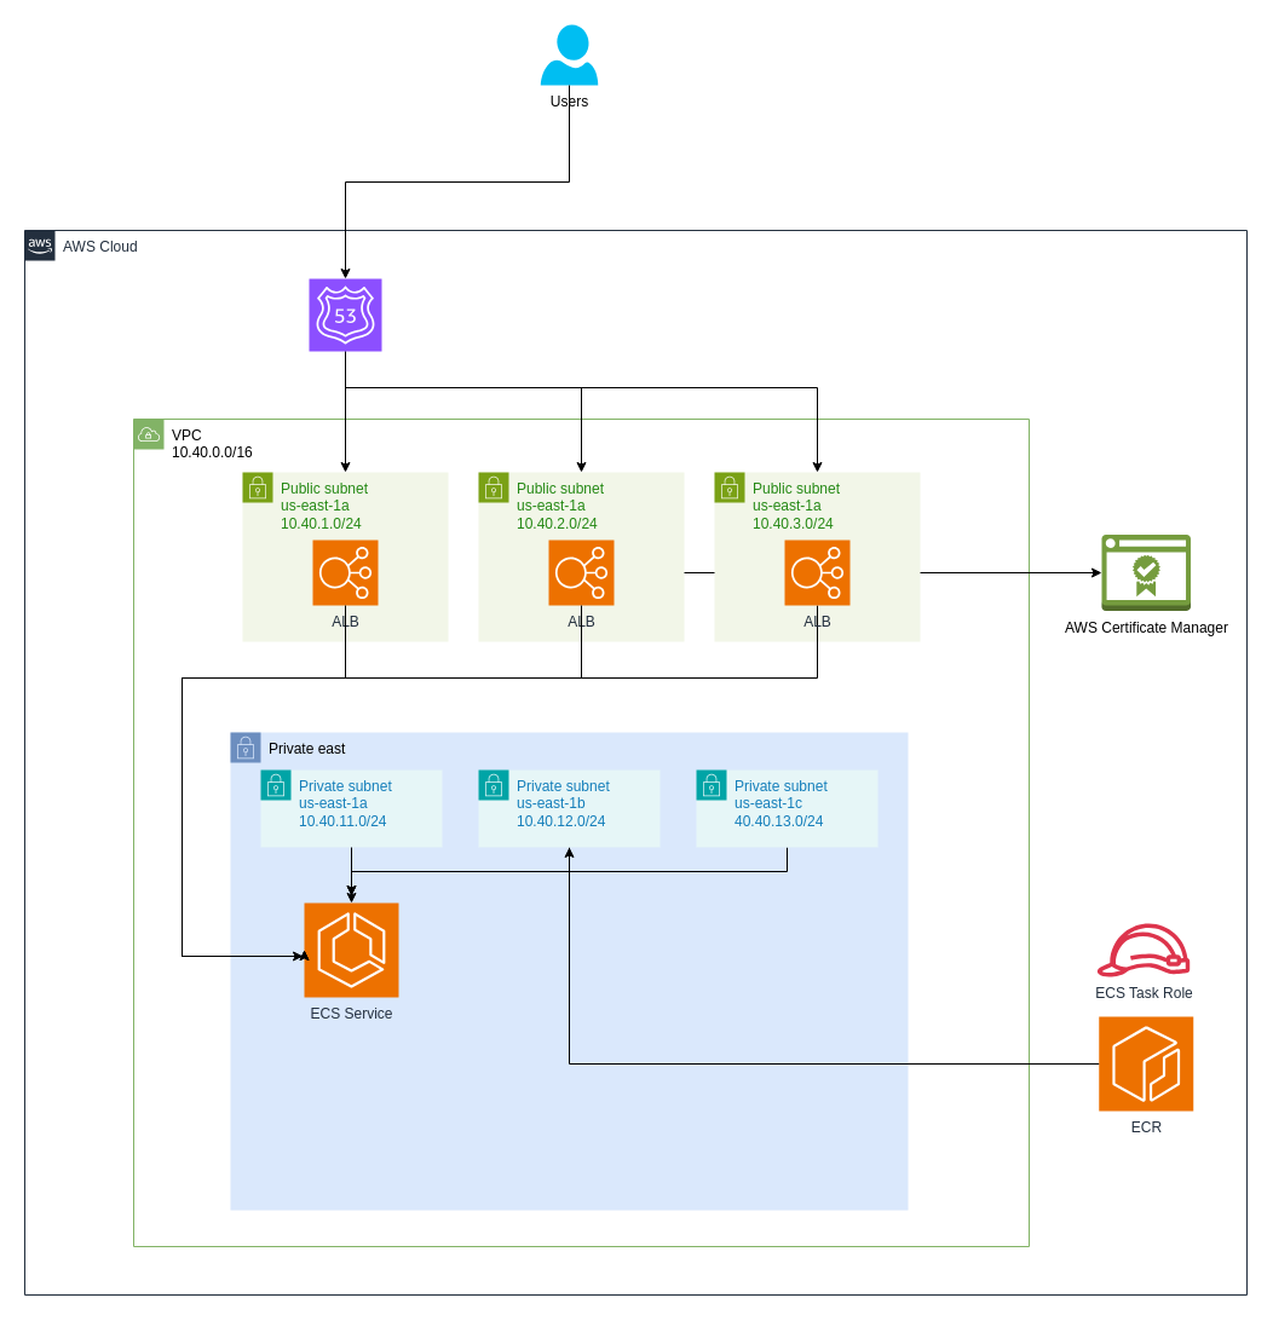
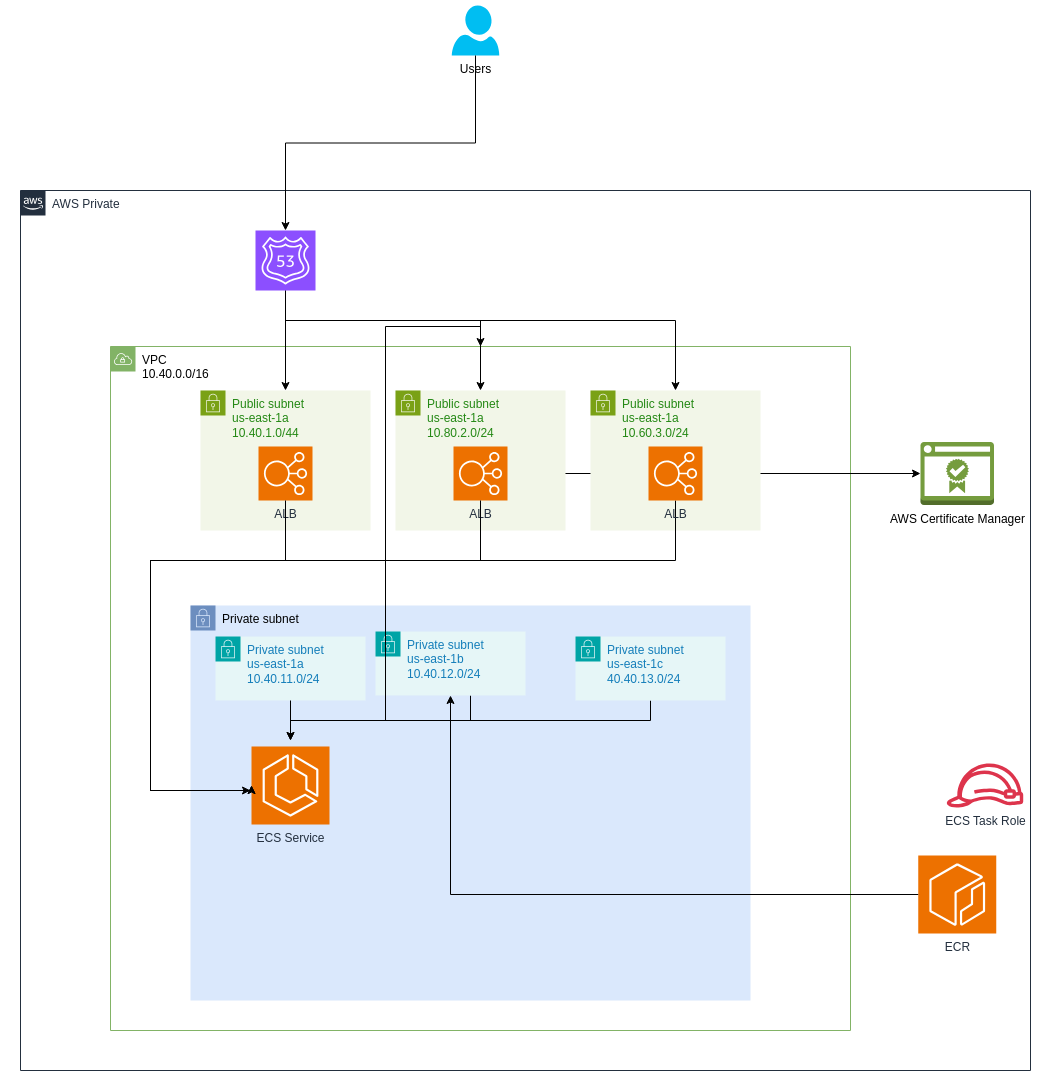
- <mxCell id="5" value="Users&lt;br&gt;" style="verticalLabelPosition=bottom;html=1;verticalAlign=top;align=center;strokeColor=none;fillColor=#00BEF2;shape=mxgraph.azure.user;" vertex="1" parent="1"><mxGeometry x="446.25" y="20" width="47.5" height="50" as="geometry" /></mxCell>
+ <mxCell id="5" value="Users&lt;br&gt;" style="verticalLabelPosition=bottom;html=1;verticalAlign=top;align=center;strokeColor=none;fillColor=#00BEF2;shape=mxgraph.azure.user;" vertex="1" parent="1"><mxGeometry x="451.25" y="5" width="47.5" height="50" as="geometry" /></mxCell>
- <mxCell id="4" value="AWS Cloud" style="points=[[0,0],[0.25,0],[0.5,0],[0.75,0],[1,0],[1,0.25],[1,0.5],[1,0.75],[1,1],[0.75,1],[0.5,1],[0.25,1],[0,1],[0,0.75],[0,0.5],[0,0.25]];outlineConnect=0;gradientColor=none;html=1;whiteSpace=wrap;fontSize=12;fontStyle=0;shape=mxgraph.aws4.group;grIcon=mxgraph.aws4.group_aws_cloud_alt;strokeColor=#232F3E;fillColor=none;verticalAlign=top;align=left;spacingLeft=30;fontColor=#232F3E;dashed=0;labelBackgroundColor=#ffffff;container=0;pointerEvents=0;collapsible=0;recursiveResize=0;" parent="1" vertex="1"><mxGeometry x="20" y="190" width="1010" height="880" as="geometry" /></mxCell>
+ <mxCell id="4" value="AWS Private" style="points=[[0,0],[0.25,0],[0.5,0],[0.75,0],[1,0],[1,0.25],[1,0.5],[1,0.75],[1,1],[0.75,1],[0.5,1],[0.25,1],[0,1],[0,0.75],[0,0.5],[0,0.25]];outlineConnect=0;gradientColor=none;html=1;whiteSpace=wrap;fontSize=12;fontStyle=0;shape=mxgraph.aws4.group;grIcon=mxgraph.aws4.group_aws_cloud_alt;strokeColor=#232F3E;fillColor=none;verticalAlign=top;align=left;spacingLeft=30;fontColor=#232F3E;dashed=0;labelBackgroundColor=#ffffff;container=0;pointerEvents=0;collapsible=0;recursiveResize=0;" parent="1" vertex="1"><mxGeometry x="20" y="190" width="1010" height="880" as="geometry" /></mxCell>
- <mxCell id="6" value="Public subnet&lt;br&gt;us-east-1a&lt;br&gt;10.40.1.0/24" style="points=[[0,0],[0.25,0],[0.5,0],[0.75,0],[1,0],[1,0.25],[1,0.5],[1,0.75],[1,1],[0.75,1],[0.5,1],[0.25,1],[0,1],[0,0.75],[0,0.5],[0,0.25]];outlineConnect=0;gradientColor=none;html=1;whiteSpace=wrap;fontSize=12;fontStyle=0;container=1;pointerEvents=0;collapsible=0;recursiveResize=0;shape=mxgraph.aws4.group;grIcon=mxgraph.aws4.group_security_group;grStroke=0;strokeColor=#7AA116;fillColor=#F2F6E8;verticalAlign=top;align=left;spacingLeft=30;fontColor=#248814;dashed=0;" vertex="1" parent="1"><mxGeometry x="200" y="390" width="170" height="140" as="geometry" /></mxCell>
+ <mxCell id="6" value="Public subnet&lt;br&gt;us-east-1a&lt;br&gt;10.40.1.0/44" style="points=[[0,0],[0.25,0],[0.5,0],[0.75,0],[1,0],[1,0.25],[1,0.5],[1,0.75],[1,1],[0.75,1],[0.5,1],[0.25,1],[0,1],[0,0.75],[0,0.5],[0,0.25]];outlineConnect=0;gradientColor=none;html=1;whiteSpace=wrap;fontSize=12;fontStyle=0;container=1;pointerEvents=0;collapsible=0;recursiveResize=0;shape=mxgraph.aws4.group;grIcon=mxgraph.aws4.group_security_group;grStroke=0;strokeColor=#7AA116;fillColor=#F2F6E8;verticalAlign=top;align=left;spacingLeft=30;fontColor=#248814;dashed=0;" vertex="1" parent="1"><mxGeometry x="200" y="390" width="170" height="140" as="geometry" /></mxCell>
- <mxCell id="26" value="Public subnet&lt;br&gt;us-east-1a&lt;br&gt;10.40.2.0/24" style="points=[[0,0],[0.25,0],[0.5,0],[0.75,0],[1,0],[1,0.25],[1,0.5],[1,0.75],[1,1],[0.75,1],[0.5,1],[0.25,1],[0,1],[0,0.75],[0,0.5],[0,0.25]];outlineConnect=0;gradientColor=none;html=1;whiteSpace=wrap;fontSize=12;fontStyle=0;container=1;pointerEvents=0;collapsible=0;recursiveResize=0;shape=mxgraph.aws4.group;grIcon=mxgraph.aws4.group_security_group;grStroke=0;strokeColor=#7AA116;fillColor=#F2F6E8;verticalAlign=top;align=left;spacingLeft=30;fontColor=#248814;dashed=0;" vertex="1" parent="1"><mxGeometry x="395" y="390" width="170" height="140" as="geometry" /></mxCell>
+ <mxCell id="26" value="Public subnet&lt;br&gt;us-east-1a&lt;br&gt;10.80.2.0/24" style="points=[[0,0],[0.25,0],[0.5,0],[0.75,0],[1,0],[1,0.25],[1,0.5],[1,0.75],[1,1],[0.75,1],[0.5,1],[0.25,1],[0,1],[0,0.75],[0,0.5],[0,0.25]];outlineConnect=0;gradientColor=none;html=1;whiteSpace=wrap;fontSize=12;fontStyle=0;container=1;pointerEvents=0;collapsible=0;recursiveResize=0;shape=mxgraph.aws4.group;grIcon=mxgraph.aws4.group_security_group;grStroke=0;strokeColor=#7AA116;fillColor=#F2F6E8;verticalAlign=top;align=left;spacingLeft=30;fontColor=#248814;dashed=0;" vertex="1" parent="1"><mxGeometry x="395" y="390" width="170" height="140" as="geometry" /></mxCell>
- <mxCell id="28" value="Public subnet&lt;br&gt;us-east-1a&lt;br&gt;10.40.3.0/24" style="points=[[0,0],[0.25,0],[0.5,0],[0.75,0],[1,0],[1,0.25],[1,0.5],[1,0.75],[1,1],[0.75,1],[0.5,1],[0.25,1],[0,1],[0,0.75],[0,0.5],[0,0.25]];outlineConnect=0;gradientColor=none;html=1;whiteSpace=wrap;fontSize=12;fontStyle=0;container=1;pointerEvents=0;collapsible=0;recursiveResize=0;shape=mxgraph.aws4.group;grIcon=mxgraph.aws4.group_security_group;grStroke=0;strokeColor=#7AA116;fillColor=#F2F6E8;verticalAlign=top;align=left;spacingLeft=30;fontColor=#248814;dashed=0;" vertex="1" parent="1"><mxGeometry x="590" y="390" width="170" height="140" as="geometry" /></mxCell>
+ <mxCell id="28" value="Public subnet&lt;br&gt;us-east-1a&lt;br&gt;10.60.3.0/24" style="points=[[0,0],[0.25,0],[0.5,0],[0.75,0],[1,0],[1,0.25],[1,0.5],[1,0.75],[1,1],[0.75,1],[0.5,1],[0.25,1],[0,1],[0,0.75],[0,0.5],[0,0.25]];outlineConnect=0;gradientColor=none;html=1;whiteSpace=wrap;fontSize=12;fontStyle=0;container=1;pointerEvents=0;collapsible=0;recursiveResize=0;shape=mxgraph.aws4.group;grIcon=mxgraph.aws4.group_security_group;grStroke=0;strokeColor=#7AA116;fillColor=#F2F6E8;verticalAlign=top;align=left;spacingLeft=30;fontColor=#248814;dashed=0;" vertex="1" parent="1"><mxGeometry x="590" y="390" width="170" height="140" as="geometry" /></mxCell>
- <mxCell id="23" value="AWS Certificate Manager" style="outlineConnect=0;dashed=0;verticalLabelPosition=bottom;verticalAlign=top;align=center;html=1;shape=mxgraph.aws3.certificate_manager_2;fillColor=#759C3E;gradientColor=none;" vertex="1" parent="1"><mxGeometry x="910" y="441.5" width="73.5" height="63" as="geometry" /></mxCell>
+ <mxCell id="23" value="AWS Certificate Manager" style="outlineConnect=0;dashed=0;verticalLabelPosition=bottom;verticalAlign=top;align=center;html=1;shape=mxgraph.aws3.certificate_manager_2;fillColor=#759C3E;gradientColor=none;" vertex="1" parent="1"><mxGeometry x="920" y="441.5" width="73.5" height="63" as="geometry" /></mxCell>
- <mxCell id="3" value="Private east" style="points=[[0,0],[0.25,0],[0.5,0],[0.75,0],[1,0],[1,0.25],[1,0.5],[1,0.75],[1,1],[0.75,1],[0.5,1],[0.25,1],[0,1],[0,0.75],[0,0.5],[0,0.25]];outlineConnect=0;html=1;whiteSpace=wrap;fontSize=12;fontStyle=0;container=1;pointerEvents=0;collapsible=0;recursiveResize=0;shape=mxgraph.aws4.group;grIcon=mxgraph.aws4.group_security_group;grStroke=0;strokeColor=#6c8ebf;fillColor=#dae8fc;verticalAlign=top;align=left;spacingLeft=30;dashed=0;" vertex="1" parent="1"><mxGeometry x="190" y="605" width="560" height="395" as="geometry" /></mxCell>
+ <mxCell id="3" value="Private subnet" style="points=[[0,0],[0.25,0],[0.5,0],[0.75,0],[1,0],[1,0.25],[1,0.5],[1,0.75],[1,1],[0.75,1],[0.5,1],[0.25,1],[0,1],[0,0.75],[0,0.5],[0,0.25]];outlineConnect=0;html=1;whiteSpace=wrap;fontSize=12;fontStyle=0;container=1;pointerEvents=0;collapsible=0;recursiveResize=0;shape=mxgraph.aws4.group;grIcon=mxgraph.aws4.group_security_group;grStroke=0;strokeColor=#6c8ebf;fillColor=#dae8fc;verticalAlign=top;align=left;spacingLeft=30;dashed=0;" vertex="1" parent="1"><mxGeometry x="190" y="605" width="560" height="395" as="geometry" /></mxCell>
- <mxCell id="10" value="Private subnet&lt;br&gt;us-east-1b&lt;br&gt;10.40.12.0/24" style="points=[[0,0],[0.25,0],[0.5,0],[0.75,0],[1,0],[1,0.25],[1,0.5],[1,0.75],[1,1],[0.75,1],[0.5,1],[0.25,1],[0,1],[0,0.75],[0,0.5],[0,0.25]];outlineConnect=0;gradientColor=none;html=1;whiteSpace=wrap;fontSize=12;fontStyle=0;container=1;pointerEvents=0;collapsible=0;recursiveResize=0;shape=mxgraph.aws4.group;grIcon=mxgraph.aws4.group_security_group;grStroke=0;strokeColor=#00A4A6;fillColor=#E6F6F7;verticalAlign=top;align=left;spacingLeft=30;fontColor=#147EBA;dashed=0;" vertex="1" parent="1"><mxGeometry x="395" y="636" width="150" height="64" as="geometry" /></mxCell>
+ <mxCell id="10" value="Private subnet&lt;br&gt;us-east-1b&lt;br&gt;10.40.12.0/24" style="points=[[0,0],[0.25,0],[0.5,0],[0.75,0],[1,0],[1,0.25],[1,0.5],[1,0.75],[1,1],[0.75,1],[0.5,1],[0.25,1],[0,1],[0,0.75],[0,0.5],[0,0.25]];outlineConnect=0;gradientColor=none;html=1;whiteSpace=wrap;fontSize=12;fontStyle=0;container=1;pointerEvents=0;collapsible=0;recursiveResize=0;shape=mxgraph.aws4.group;grIcon=mxgraph.aws4.group_security_group;grStroke=0;strokeColor=#00A4A6;fillColor=#E6F6F7;verticalAlign=top;align=left;spacingLeft=30;fontColor=#147EBA;dashed=0;" vertex="1" parent="1"><mxGeometry x="375" y="631" width="150" height="64" as="geometry" /></mxCell>
- <mxCell id="25" style="edgeStyle=orthogonalEdgeStyle;rounded=0;orthogonalLoop=1;jettySize=auto;html=1;entryX=0.5;entryY=0;entryDx=0;entryDy=0;entryPerimeter=0;" edge="1" parent="1" source="8" target="18"><mxGeometry relative="1" as="geometry" /></mxCell>
+ <mxCell id="25" style="edgeStyle=orthogonalEdgeStyle;rounded=0;orthogonalLoop=1;jettySize=auto;html=1;" edge="1" parent="1" source="8" target="2"><mxGeometry relative="1" as="geometry" /></mxCell>
- <mxCell id="20" value="ECS Task Role" style="sketch=0;outlineConnect=0;fontColor=#232F3E;gradientColor=none;fillColor=#DD344C;strokeColor=none;dashed=0;verticalLabelPosition=bottom;verticalAlign=top;align=center;html=1;fontSize=12;fontStyle=0;aspect=fixed;pointerEvents=1;shape=mxgraph.aws4.role;" vertex="1" parent="1"><mxGeometry x="905.5" y="763" width="78" height="44" as="geometry" /></mxCell>
+ <mxCell id="20" value="ECS Task Role" style="sketch=0;outlineConnect=0;fontColor=#232F3E;gradientColor=none;fillColor=#DD344C;strokeColor=none;dashed=0;verticalLabelPosition=bottom;verticalAlign=top;align=center;html=1;fontSize=12;fontStyle=0;aspect=fixed;pointerEvents=1;shape=mxgraph.aws4.role;" vertex="1" parent="1"><mxGeometry x="945.5" y="763" width="78" height="44" as="geometry" /></mxCell>
- <mxCell id="19" value="ECR" style="sketch=0;points=[[0,0,0],[0.25,0,0],[0.5,0,0],[0.75,0,0],[1,0,0],[0,1,0],[0.25,1,0],[0.5,1,0],[0.75,1,0],[1,1,0],[0,0.25,0],[0,0.5,0],[0,0.75,0],[1,0.25,0],[1,0.5,0],[1,0.75,0]];outlineConnect=0;fontColor=#232F3E;fillColor=#ED7100;strokeColor=#ffffff;dashed=0;verticalLabelPosition=bottom;verticalAlign=top;align=center;html=1;fontSize=12;fontStyle=0;aspect=fixed;shape=mxgraph.aws4.resourceIcon;resIcon=mxgraph.aws4.ecr;" vertex="1" parent="1"><mxGeometry x="907.75" y="840" width="78" height="78" as="geometry" /></mxCell>
+ <mxCell id="19" value="ECR" style="sketch=0;points=[[0,0,0],[0.25,0,0],[0.5,0,0],[0.75,0,0],[1,0,0],[0,1,0],[0.25,1,0],[0.5,1,0],[0.75,1,0],[1,1,0],[0,0.25,0],[0,0.5,0],[0,0.75,0],[1,0.25,0],[1,0.5,0],[1,0.75,0]];outlineConnect=0;fontColor=#232F3E;fillColor=#ED7100;strokeColor=#ffffff;dashed=0;verticalLabelPosition=bottom;verticalAlign=top;align=center;html=1;fontSize=12;fontStyle=0;aspect=fixed;shape=mxgraph.aws4.resourceIcon;resIcon=mxgraph.aws4.ecr;" vertex="1" parent="1"><mxGeometry x="917.75" y="855" width="78" height="78" as="geometry" /></mxCell>
